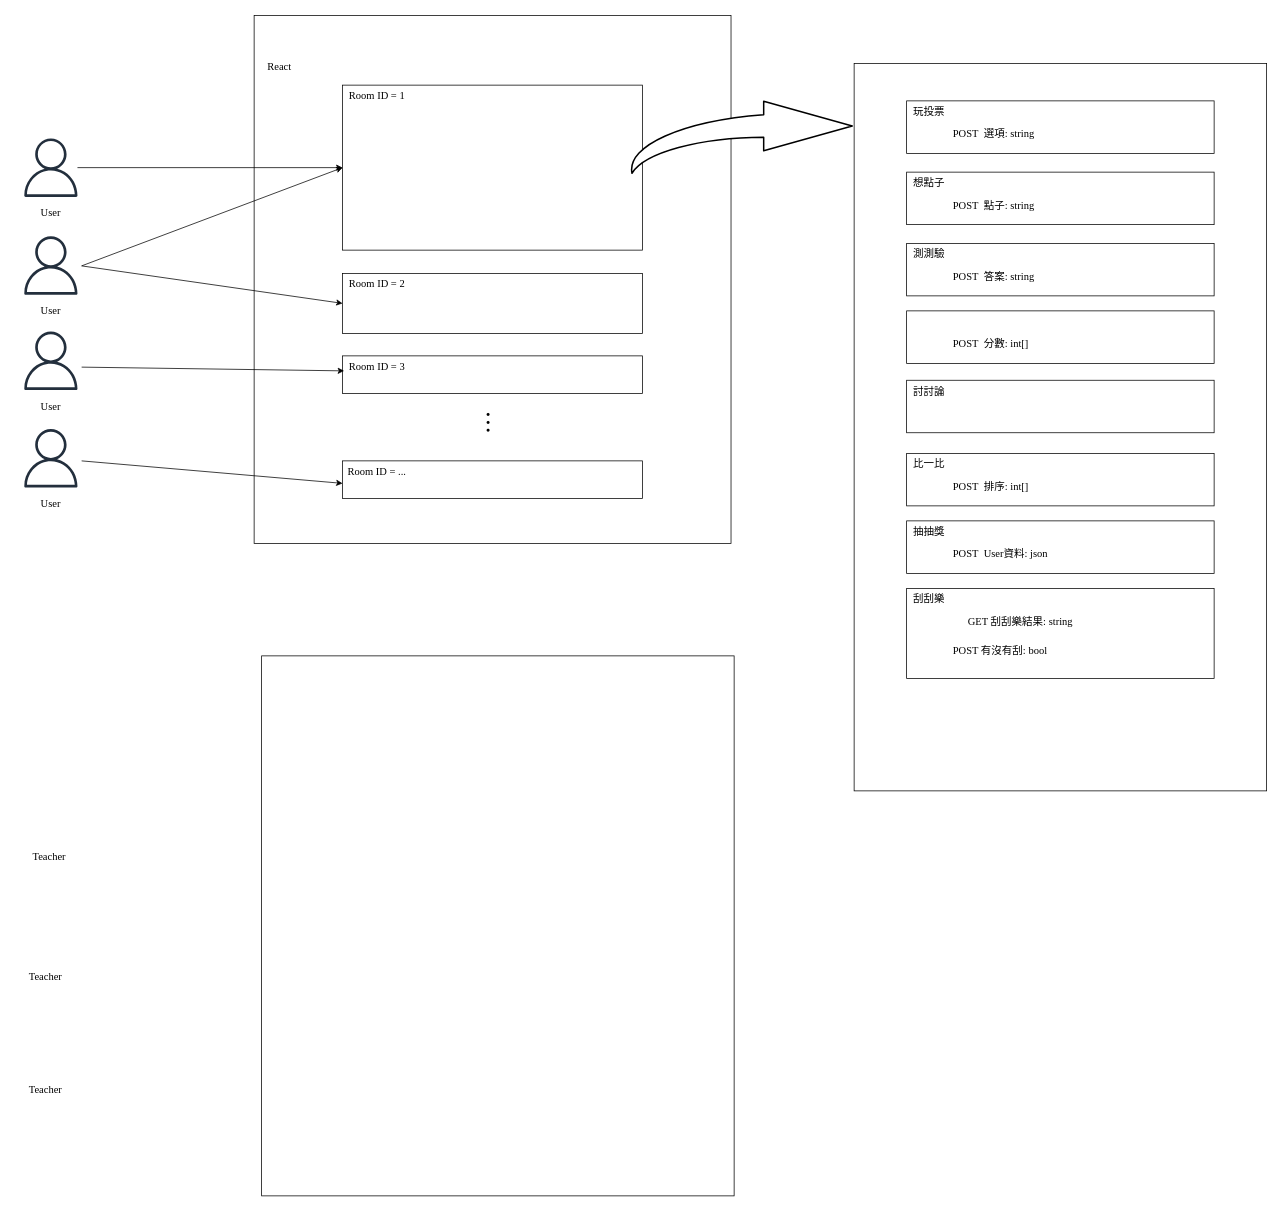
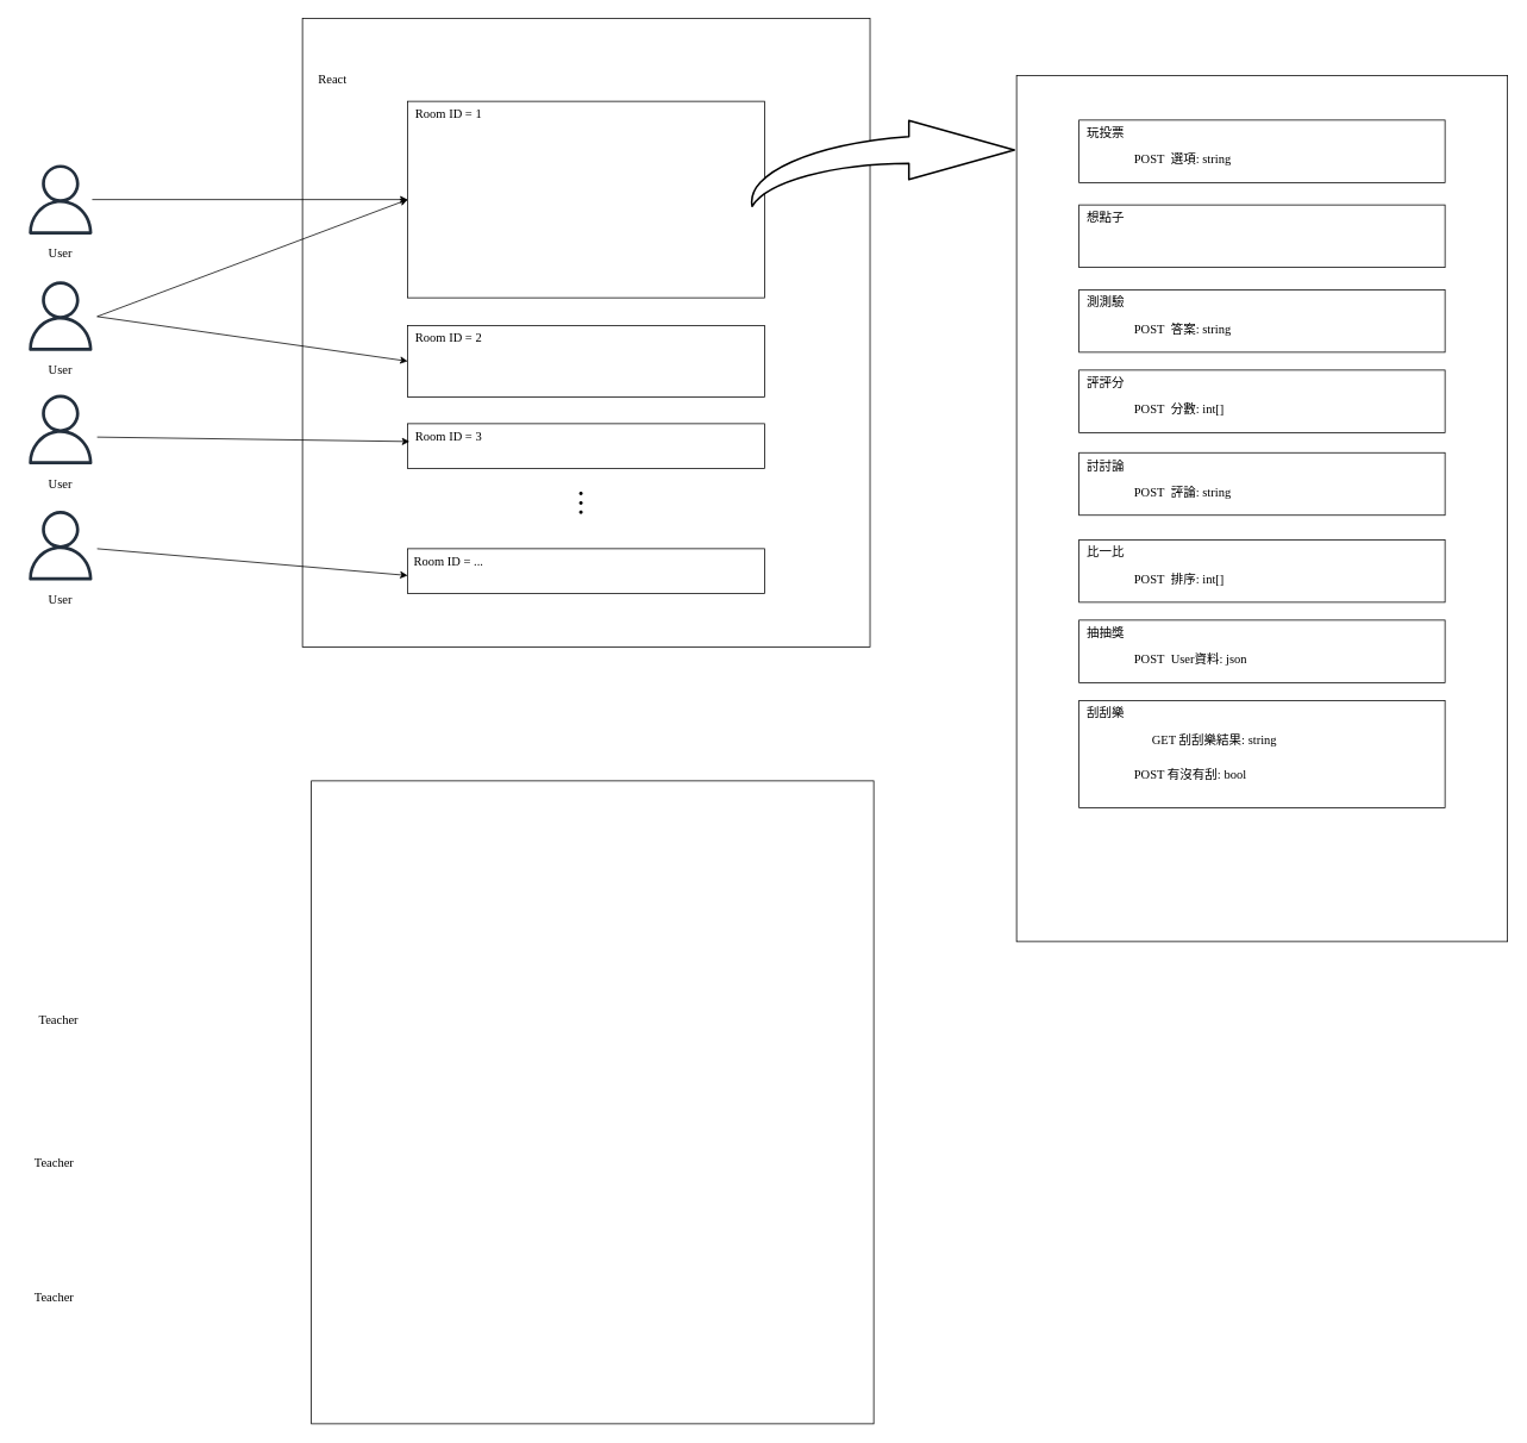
- <mxCell id="41" value="POST&amp;nbsp; 點子: string" style="text;html=1;strokeColor=none;fillColor=none;align=left;verticalAlign=middle;whiteSpace=wrap;rounded=0;fontFamily=Verdana;fontSize=14;" vertex="1" parent="1"><mxGeometry x="1268" y="259" width="190" height="30" as="geometry" /></mxCell>
+ <mxCell id="46" value="&lt;font face=&quot;Verdana&quot;&gt;評評分&lt;/font&gt;" style="text;html=1;strokeColor=none;fillColor=none;align=center;verticalAlign=middle;whiteSpace=wrap;rounded=0;fontFamily=Comic Sans MS;fontSize=14;" vertex="1" parent="1"><mxGeometry x="1208" y="414" width="60" height="30" as="geometry" /></mxCell>
+ <mxCell id="50" value="POST&amp;nbsp; 評論: string" style="text;html=1;strokeColor=none;fillColor=none;align=left;verticalAlign=middle;whiteSpace=wrap;rounded=0;fontFamily=Verdana;fontSize=14;" vertex="1" parent="1"><mxGeometry x="1268" y="536.5" width="190" height="30" as="geometry" /></mxCell>
